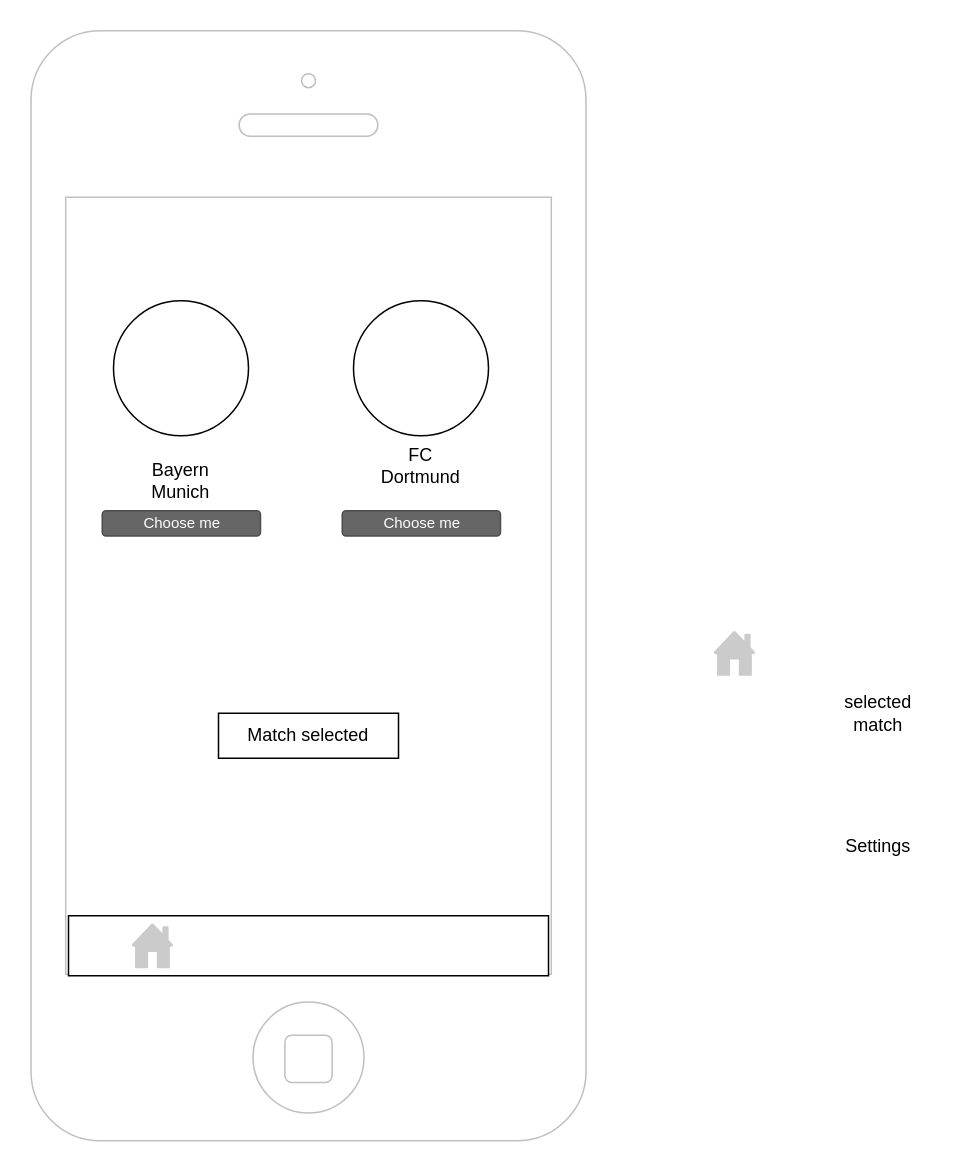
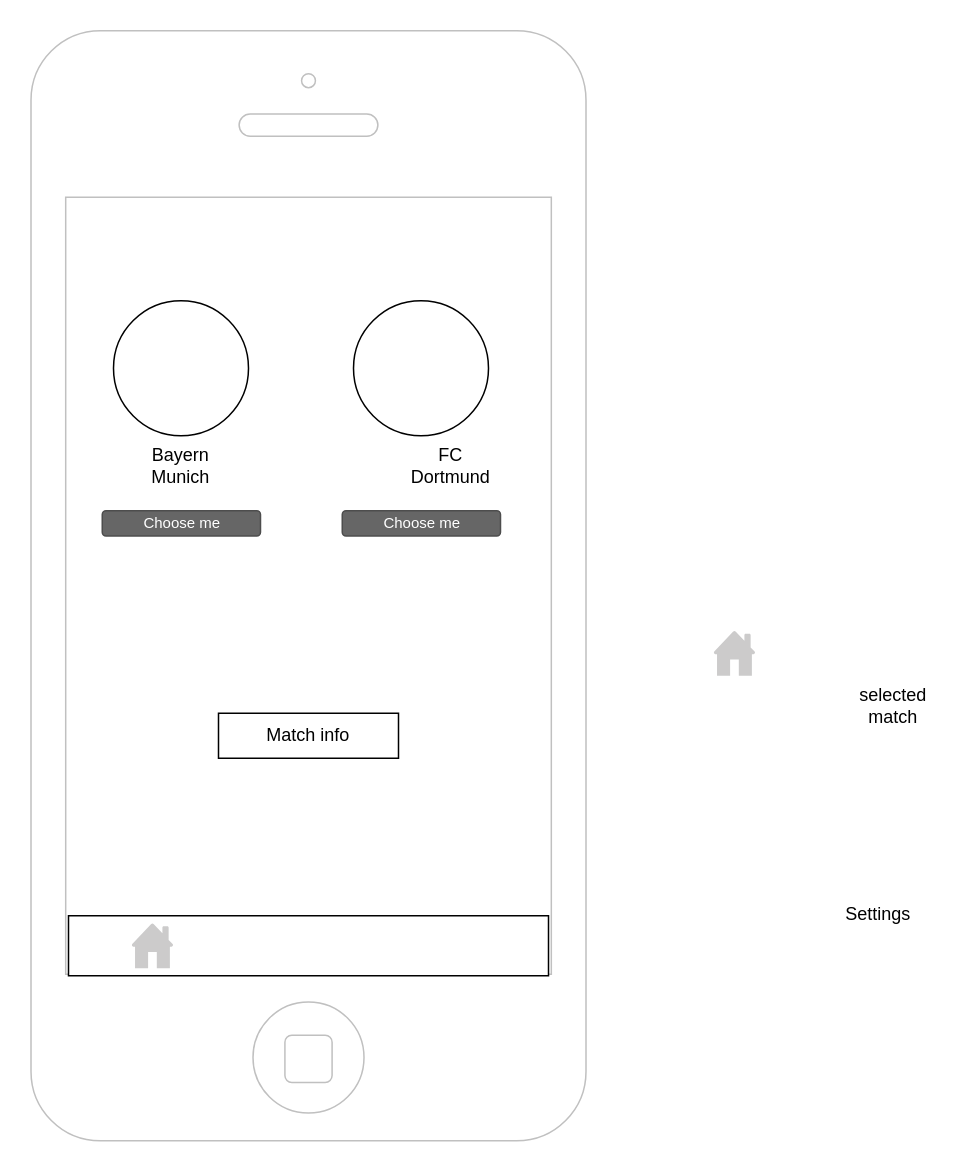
- <mxCell id="6" value="FC Dortmund" style="text;html=1;strokeColor=none;fillColor=none;align=center;verticalAlign=middle;whiteSpace=wrap;rounded=0;" vertex="1" parent="1"><mxGeometry x="260" y="300" width="40" height="20" as="geometry" /></mxCell>
+ <mxCell id="6" value="FC Dortmund" style="text;html=1;strokeColor=none;fillColor=none;align=center;verticalAlign=middle;whiteSpace=wrap;rounded=0;" vertex="1" parent="1"><mxGeometry x="280" y="300" width="40" height="20" as="geometry" /></mxCell>
- <mxCell id="5" value="Bayern Munich&lt;br&gt;" style="text;html=1;strokeColor=none;fillColor=none;align=center;verticalAlign=middle;whiteSpace=wrap;rounded=0;" vertex="1" parent="1"><mxGeometry x="100" y="310" width="40" height="20" as="geometry" /></mxCell>
+ <mxCell id="5" value="Bayern Munich&lt;br&gt;" style="text;html=1;strokeColor=none;fillColor=none;align=center;verticalAlign=middle;whiteSpace=wrap;rounded=0;" vertex="1" parent="1"><mxGeometry x="100" y="300" width="40" height="20" as="geometry" /></mxCell>
- <mxCell id="17" value="selected match" style="text;html=1;strokeColor=none;fillColor=none;align=center;verticalAlign=middle;whiteSpace=wrap;rounded=0;" vertex="1" parent="1"><mxGeometry x="565" y="465" width="40" height="20" as="geometry" /></mxCell>
+ <mxCell id="17" value="selected match" style="text;html=1;strokeColor=none;fillColor=none;align=center;verticalAlign=middle;whiteSpace=wrap;rounded=0;" vertex="1" parent="1"><mxGeometry x="575" y="460" width="40" height="20" as="geometry" /></mxCell>
- <mxCell id="7" value="Match selected" style="rounded=0;whiteSpace=wrap;html=1;" vertex="1" parent="1"><mxGeometry x="145" y="475" width="120" height="30" as="geometry" /></mxCell>
+ <mxCell id="7" value="Match info" style="rounded=0;whiteSpace=wrap;html=1;" vertex="1" parent="1"><mxGeometry x="145" y="475" width="120" height="30" as="geometry" /></mxCell>
- <mxCell id="20" value="Settings&lt;br&gt;" style="text;html=1;strokeColor=none;fillColor=none;align=center;verticalAlign=middle;whiteSpace=wrap;rounded=0;" vertex="1" parent="1"><mxGeometry x="541" y="554" width="88" height="20" as="geometry" /></mxCell>
+ <mxCell id="20" value="Settings&lt;br&gt;" style="text;html=1;strokeColor=none;fillColor=none;align=center;verticalAlign=middle;whiteSpace=wrap;rounded=0;" vertex="1" parent="1"><mxGeometry x="541" y="599" width="88" height="20" as="geometry" /></mxCell>
